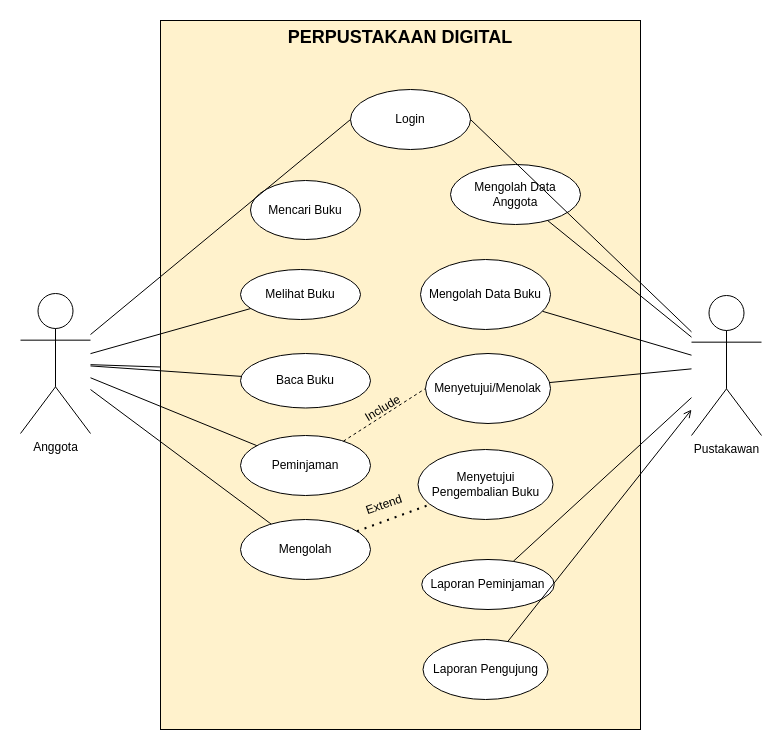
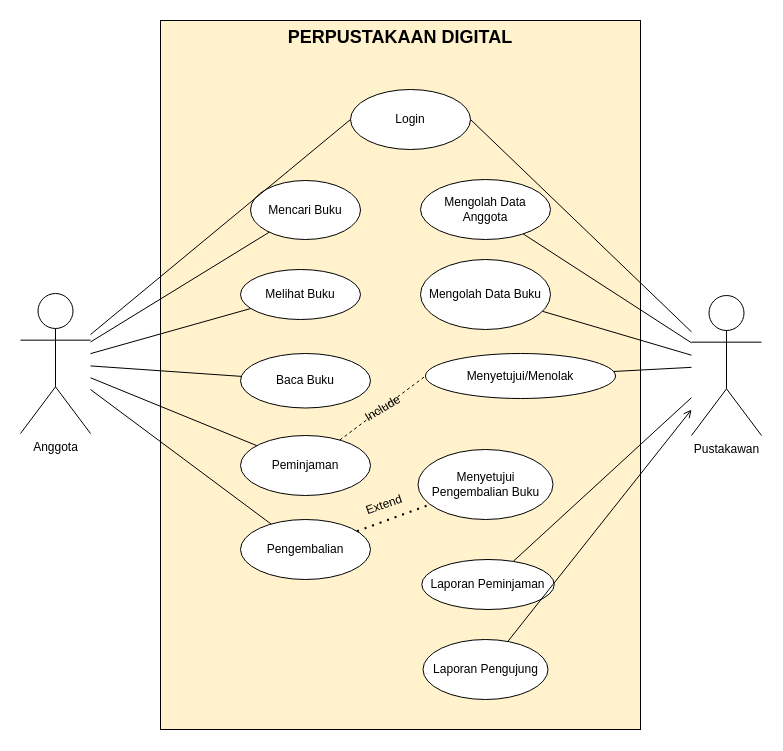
- <mxCell id="16" value="Mengolah Data Anggota" style="ellipse;whiteSpace=wrap;html=1;" vertex="1" parent="1"><mxGeometry x="450" y="164" width="130" height="60" as="geometry" /></mxCell>
+ <mxCell id="16" value="Mengolah Data Anggota" style="ellipse;whiteSpace=wrap;html=1;" vertex="1" parent="1"><mxGeometry x="420" y="179" width="130" height="60" as="geometry" /></mxCell>
- <mxCell id="19" value="" style="endArrow=none;html=1;rounded=0;" edge="1" parent="1" source="4" target="2"><mxGeometry width="50" height="50" relative="1" as="geometry"><mxPoint x="300" y="459" as="sourcePoint" /><mxPoint x="350" y="409" as="targetPoint" /></mxGeometry></mxCell>
+ <mxCell id="19" value="" style="endArrow=none;html=1;rounded=0;" edge="1" parent="1" source="4" target="9"><mxGeometry width="50" height="50" relative="1" as="geometry"><mxPoint x="300" y="459" as="sourcePoint" /><mxPoint x="350" y="409" as="targetPoint" /></mxGeometry></mxCell>
- <mxCell id="10" value="Menyetujui/Menolak" style="ellipse;whiteSpace=wrap;html=1;" vertex="1" parent="1"><mxGeometry x="425" y="353" width="125" height="70" as="geometry" /></mxCell>
+ <mxCell id="10" value="Menyetujui/Menolak" style="ellipse;whiteSpace=wrap;html=1;" vertex="1" parent="1"><mxGeometry x="425" y="353" width="190" height="45" as="geometry" /></mxCell>
- <mxCell id="8" value="Mengolah" style="ellipse;whiteSpace=wrap;html=1;" vertex="1" parent="1"><mxGeometry x="240" y="519" width="130" height="60" as="geometry" /></mxCell>
+ <mxCell id="8" value="Pengembalian" style="ellipse;whiteSpace=wrap;html=1;" vertex="1" parent="1"><mxGeometry x="240" y="519" width="130" height="60" as="geometry" /></mxCell>
